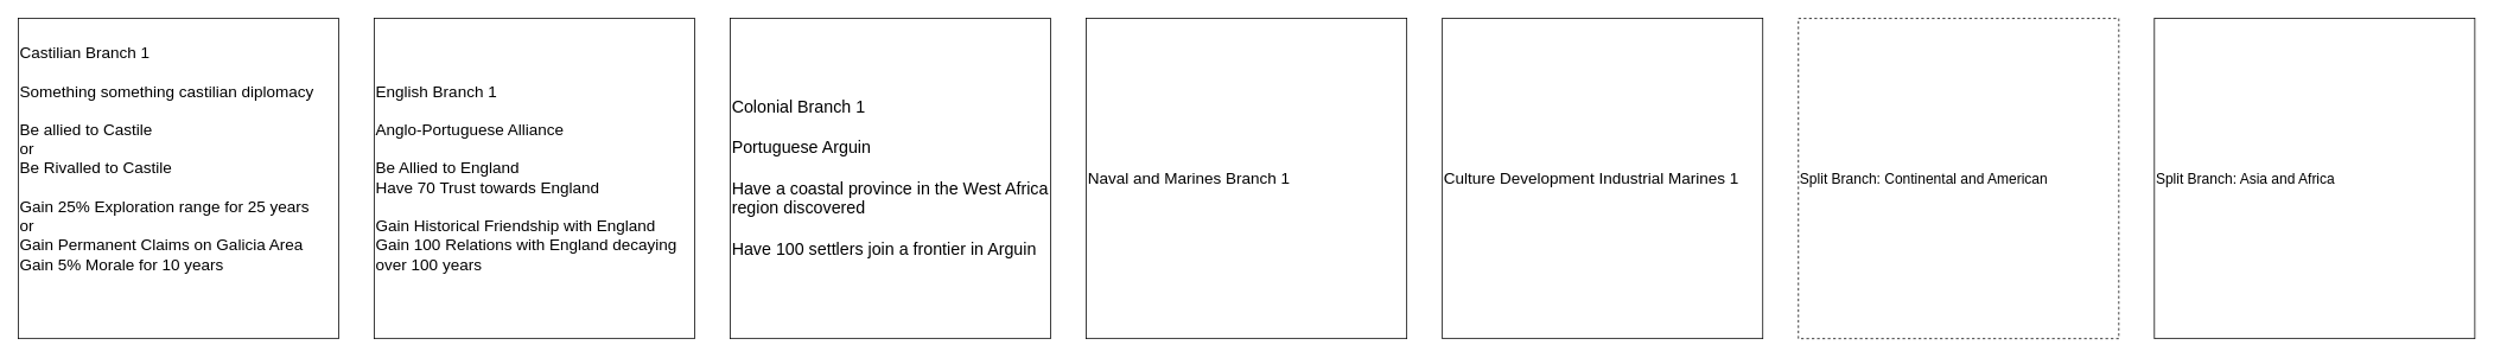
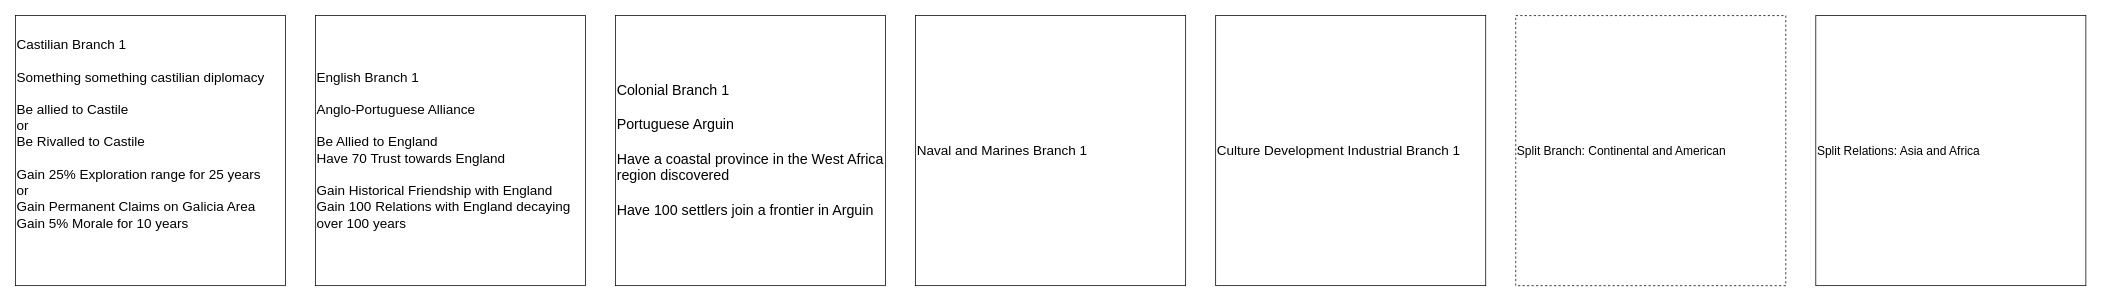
- <mxCell id="5" value="Culture Development Industrial Marines 1" style="whiteSpace=wrap;html=1;aspect=fixed;fontSize=18;align=left;" vertex="1" parent="1"><mxGeometry x="1620" y="20" width="360" height="360" as="geometry" /></mxCell>
+ <mxCell id="5" value="Culture Development Industrial Branch 1" style="whiteSpace=wrap;html=1;aspect=fixed;fontSize=18;align=left;" vertex="1" parent="1"><mxGeometry x="1620" y="20" width="360" height="360" as="geometry" /></mxCell>
- <mxCell id="8" value="Split Branch: Asia and Africa" style="whiteSpace=wrap;html=1;aspect=fixed;fontSize=16;align=left;" vertex="1" parent="1"><mxGeometry x="2420" y="20" width="360" height="360" as="geometry" /></mxCell>
+ <mxCell id="8" value="Split Relations: Asia and Africa" style="whiteSpace=wrap;html=1;aspect=fixed;fontSize=16;align=left;" vertex="1" parent="1"><mxGeometry x="2420" y="20" width="360" height="360" as="geometry" /></mxCell>
